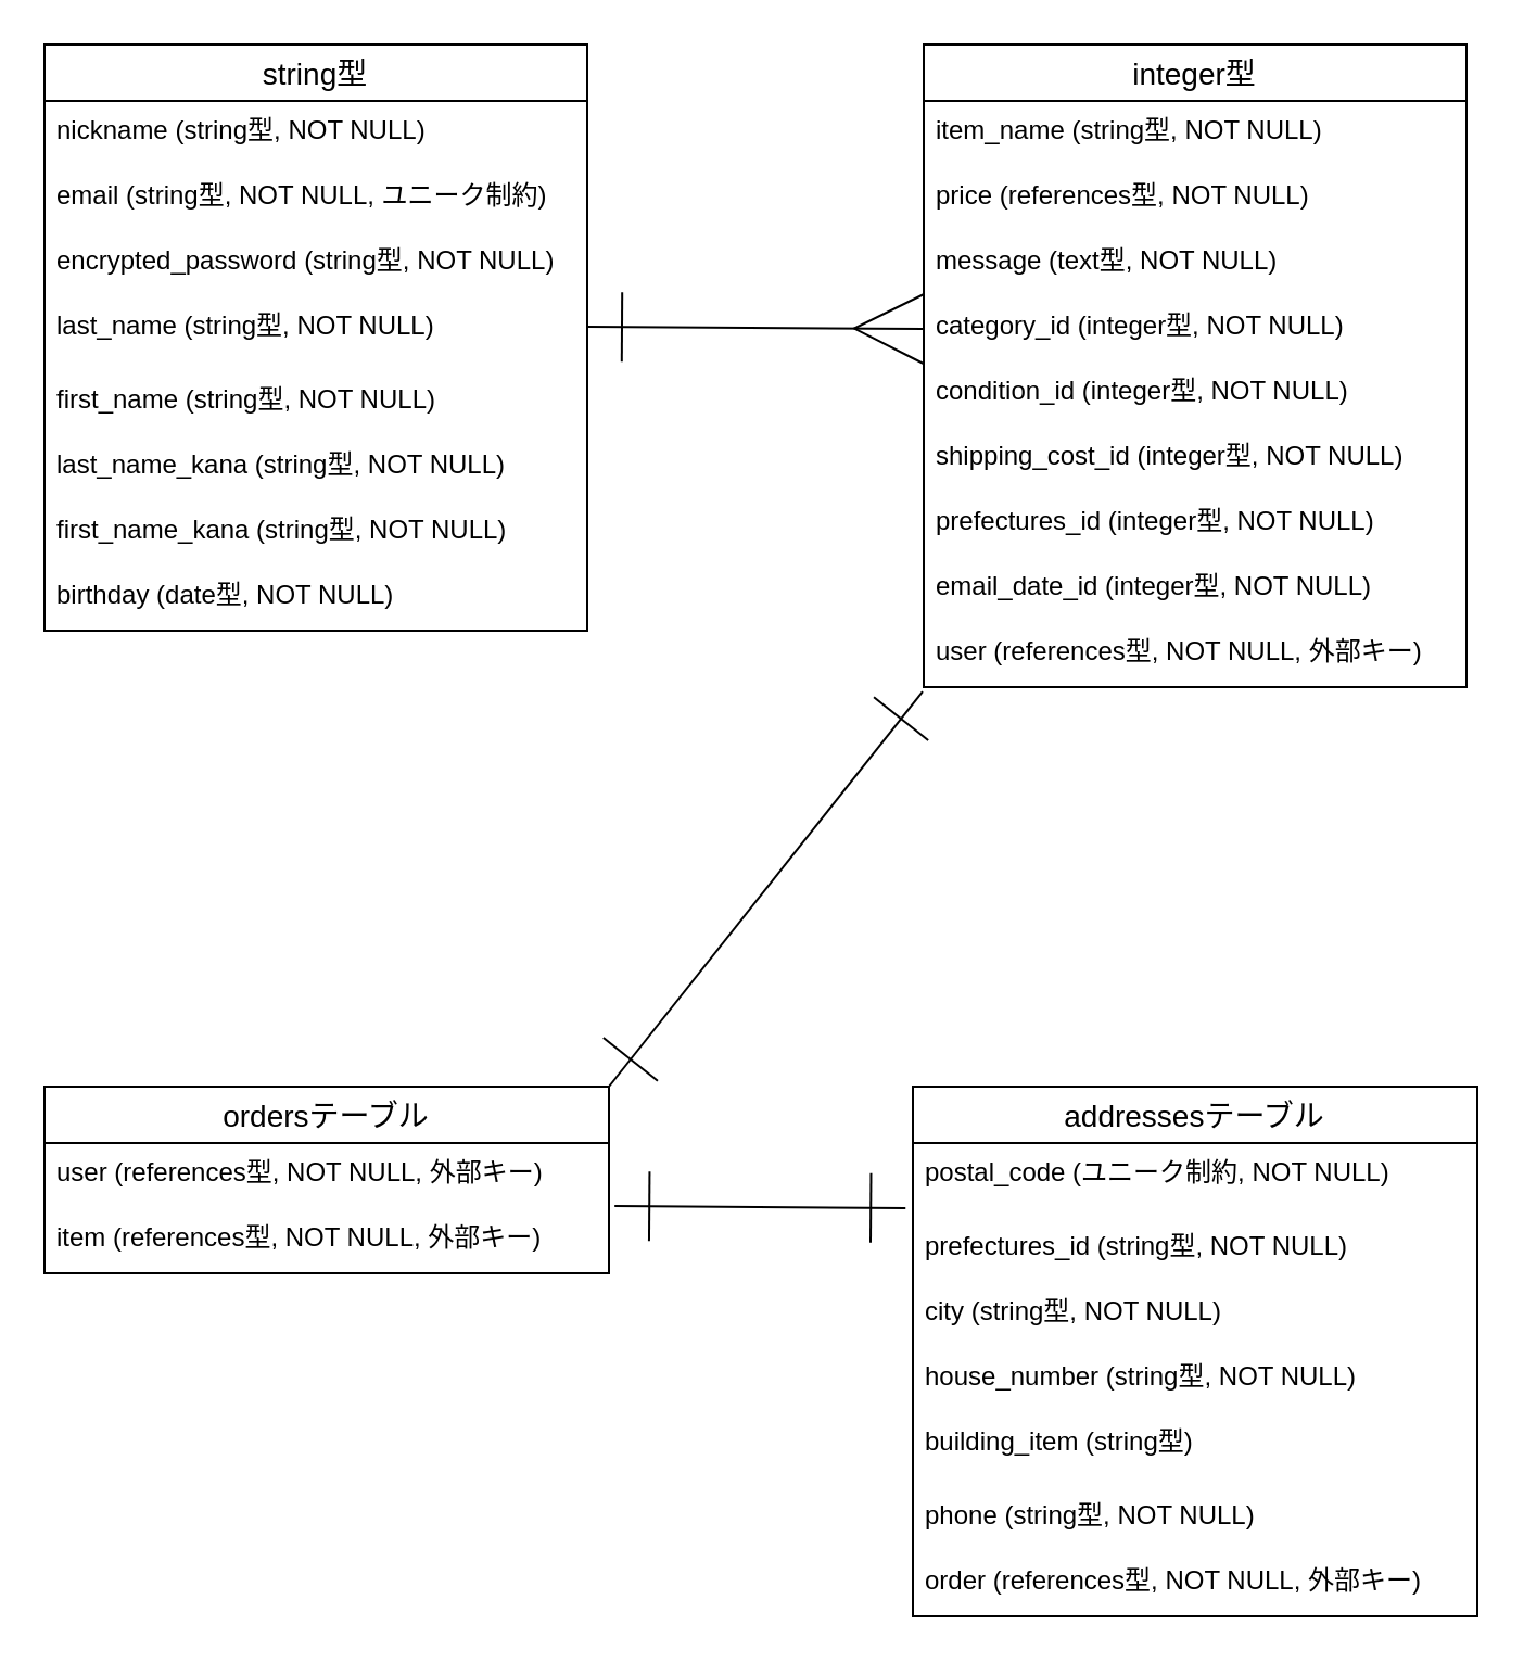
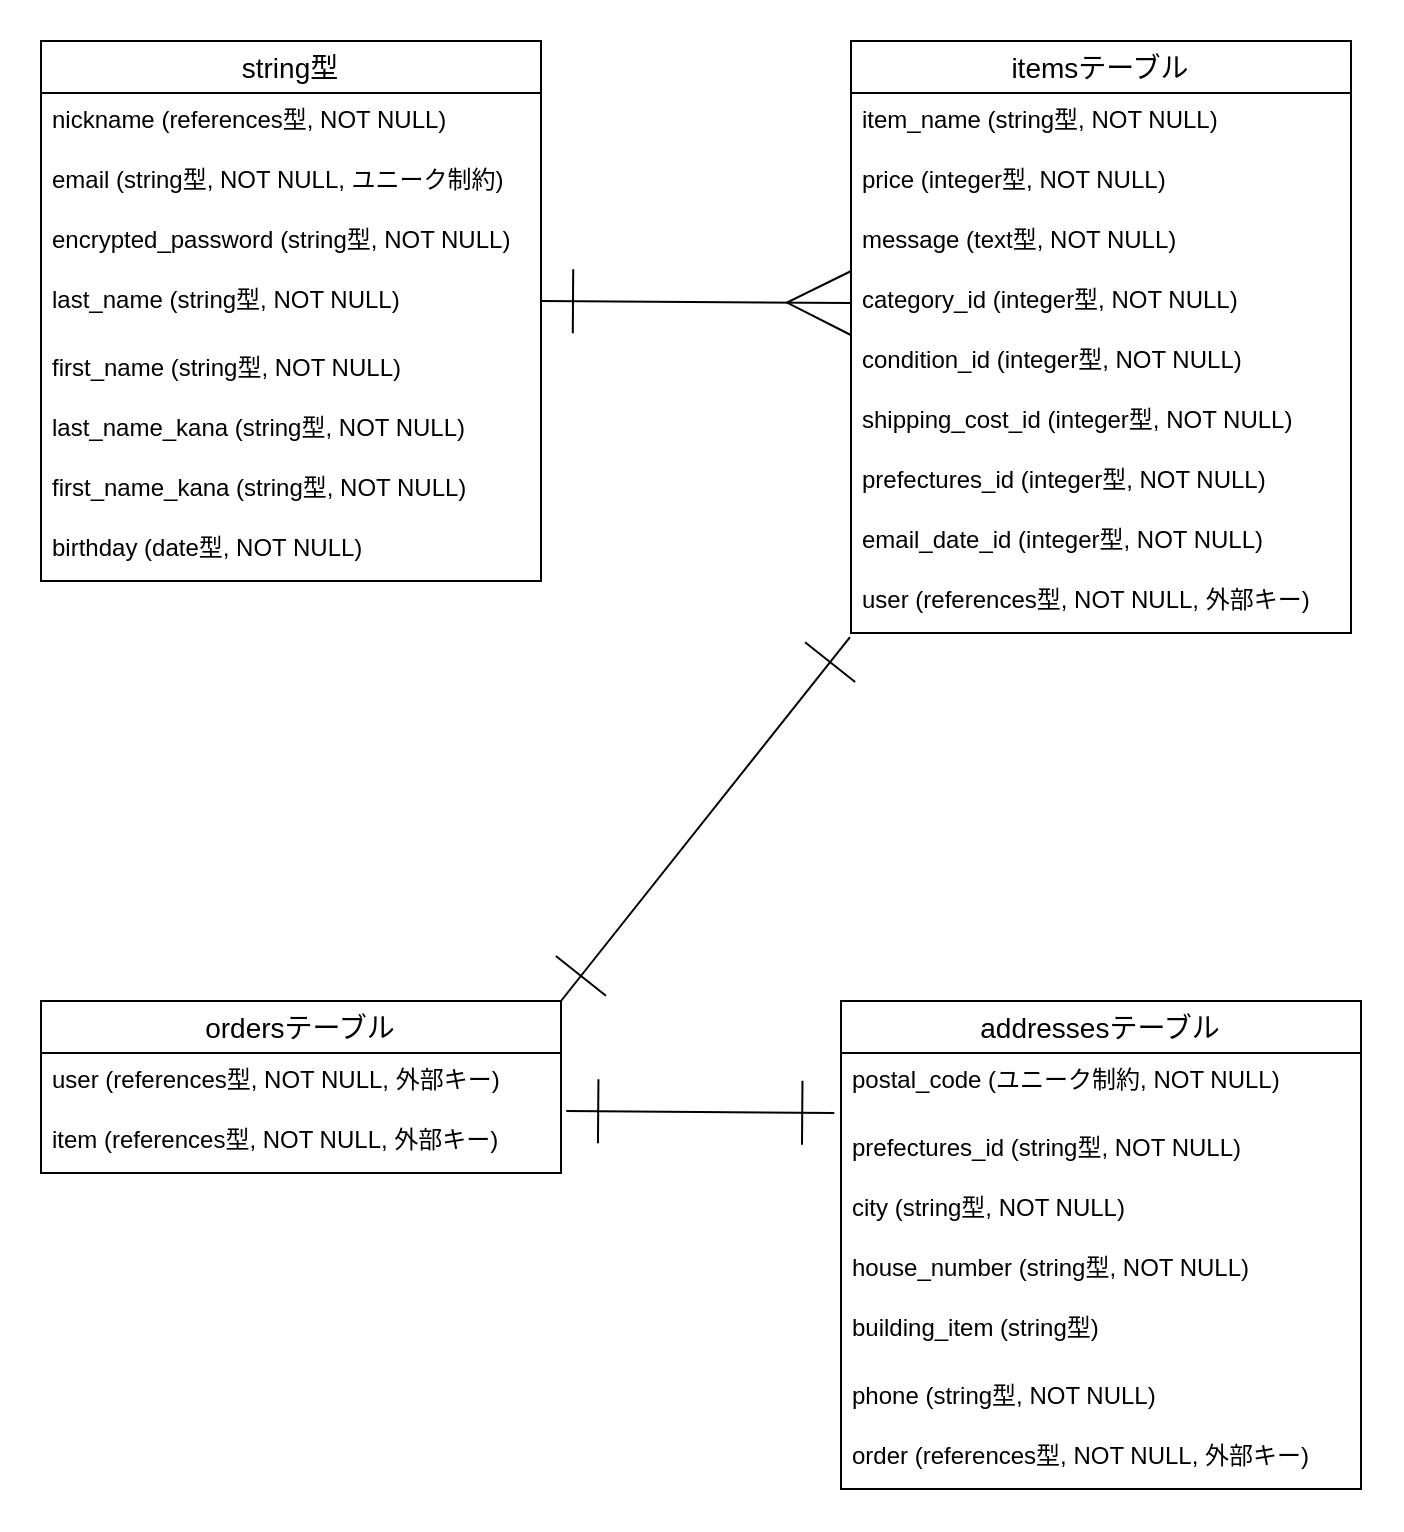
- <mxCell id="11" value="integer型" style="swimlane;fontStyle=0;childLayout=stackLayout;horizontal=1;startSize=26;horizontalStack=0;resizeParent=1;resizeParentMax=0;resizeLast=0;collapsible=1;marginBottom=0;align=center;fontSize=14;" parent="1" vertex="1"><mxGeometry x="425" y="20" width="250" height="296" as="geometry" /></mxCell>
+ <mxCell id="11" value="itemsテーブル" style="swimlane;fontStyle=0;childLayout=stackLayout;horizontal=1;startSize=26;horizontalStack=0;resizeParent=1;resizeParentMax=0;resizeLast=0;collapsible=1;marginBottom=0;align=center;fontSize=14;" parent="1" vertex="1"><mxGeometry x="425" y="20" width="250" height="296" as="geometry" /></mxCell>
- <mxCell id="3" value="nickname (string型, NOT NULL)" style="text;strokeColor=none;fillColor=none;spacingLeft=4;spacingRight=4;overflow=hidden;rotatable=0;points=[[0,0.5],[1,0.5]];portConstraint=eastwest;fontSize=12;" parent="2" vertex="1"><mxGeometry y="26" width="250" height="30" as="geometry" /></mxCell>
+ <mxCell id="3" value="nickname (references型, NOT NULL)" style="text;strokeColor=none;fillColor=none;spacingLeft=4;spacingRight=4;overflow=hidden;rotatable=0;points=[[0,0.5],[1,0.5]];portConstraint=eastwest;fontSize=12;" parent="2" vertex="1"><mxGeometry y="26" width="250" height="30" as="geometry" /></mxCell>
- <mxCell id="13" value="price (references型, NOT NULL)" style="text;strokeColor=none;fillColor=none;spacingLeft=4;spacingRight=4;overflow=hidden;rotatable=0;points=[[0,0.5],[1,0.5]];portConstraint=eastwest;fontSize=12;" parent="11" vertex="1"><mxGeometry y="56" width="250" height="30" as="geometry" /></mxCell>
+ <mxCell id="13" value="price (integer型, NOT NULL)" style="text;strokeColor=none;fillColor=none;spacingLeft=4;spacingRight=4;overflow=hidden;rotatable=0;points=[[0,0.5],[1,0.5]];portConstraint=eastwest;fontSize=12;" parent="11" vertex="1"><mxGeometry y="56" width="250" height="30" as="geometry" /></mxCell>
